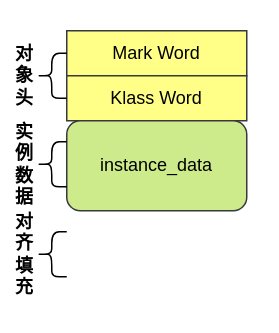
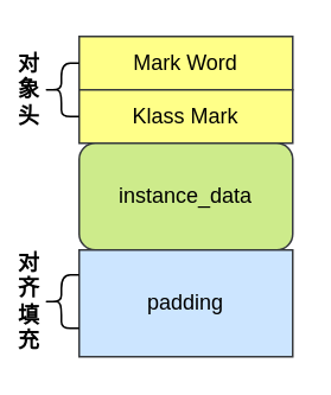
- <mxCell id="3" value="Klass Word" style="rounded=0;whiteSpace=wrap;html=1;fillColor=#ffff88;strokeColor=#36393d;" vertex="1" parent="1"><mxGeometry x="40" y="50" width="120" height="30" as="geometry" /></mxCell>
+ <mxCell id="3" value="Klass Mark" style="rounded=0;whiteSpace=wrap;html=1;fillColor=#ffff88;strokeColor=#36393d;" vertex="1" parent="1"><mxGeometry x="40" y="50" width="120" height="30" as="geometry" /></mxCell>
- <mxCell id="7" value="实例数据" style="shape=curlyBracket;whiteSpace=wrap;html=1;rounded=1;strokeWidth=1;align=right;labelPosition=left;verticalLabelPosition=middle;verticalAlign=middle;fontStyle=1;textDirection=ltr;" vertex="1" parent="1"><mxGeometry x="20" y="94" width="20" height="30" as="geometry" /></mxCell>
+ <mxCell id="5" value="padding" style="rounded=0;whiteSpace=wrap;html=1;fillColor=#cce5ff;strokeColor=#36393d;" vertex="1" parent="1"><mxGeometry x="40" y="140" width="120" height="60" as="geometry" /></mxCell>
